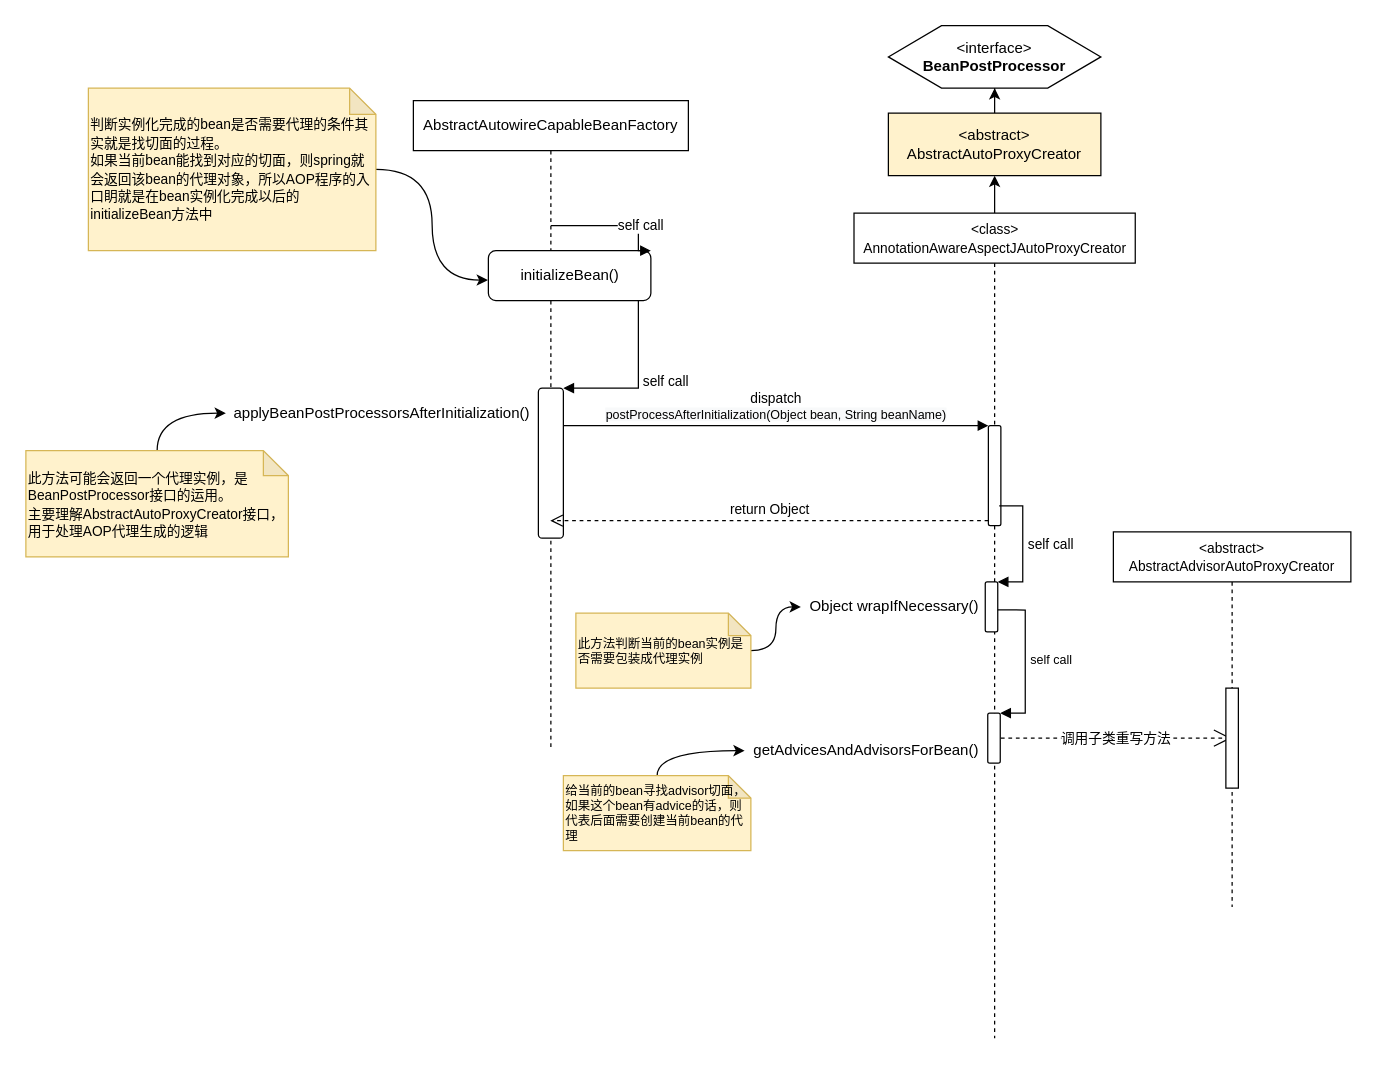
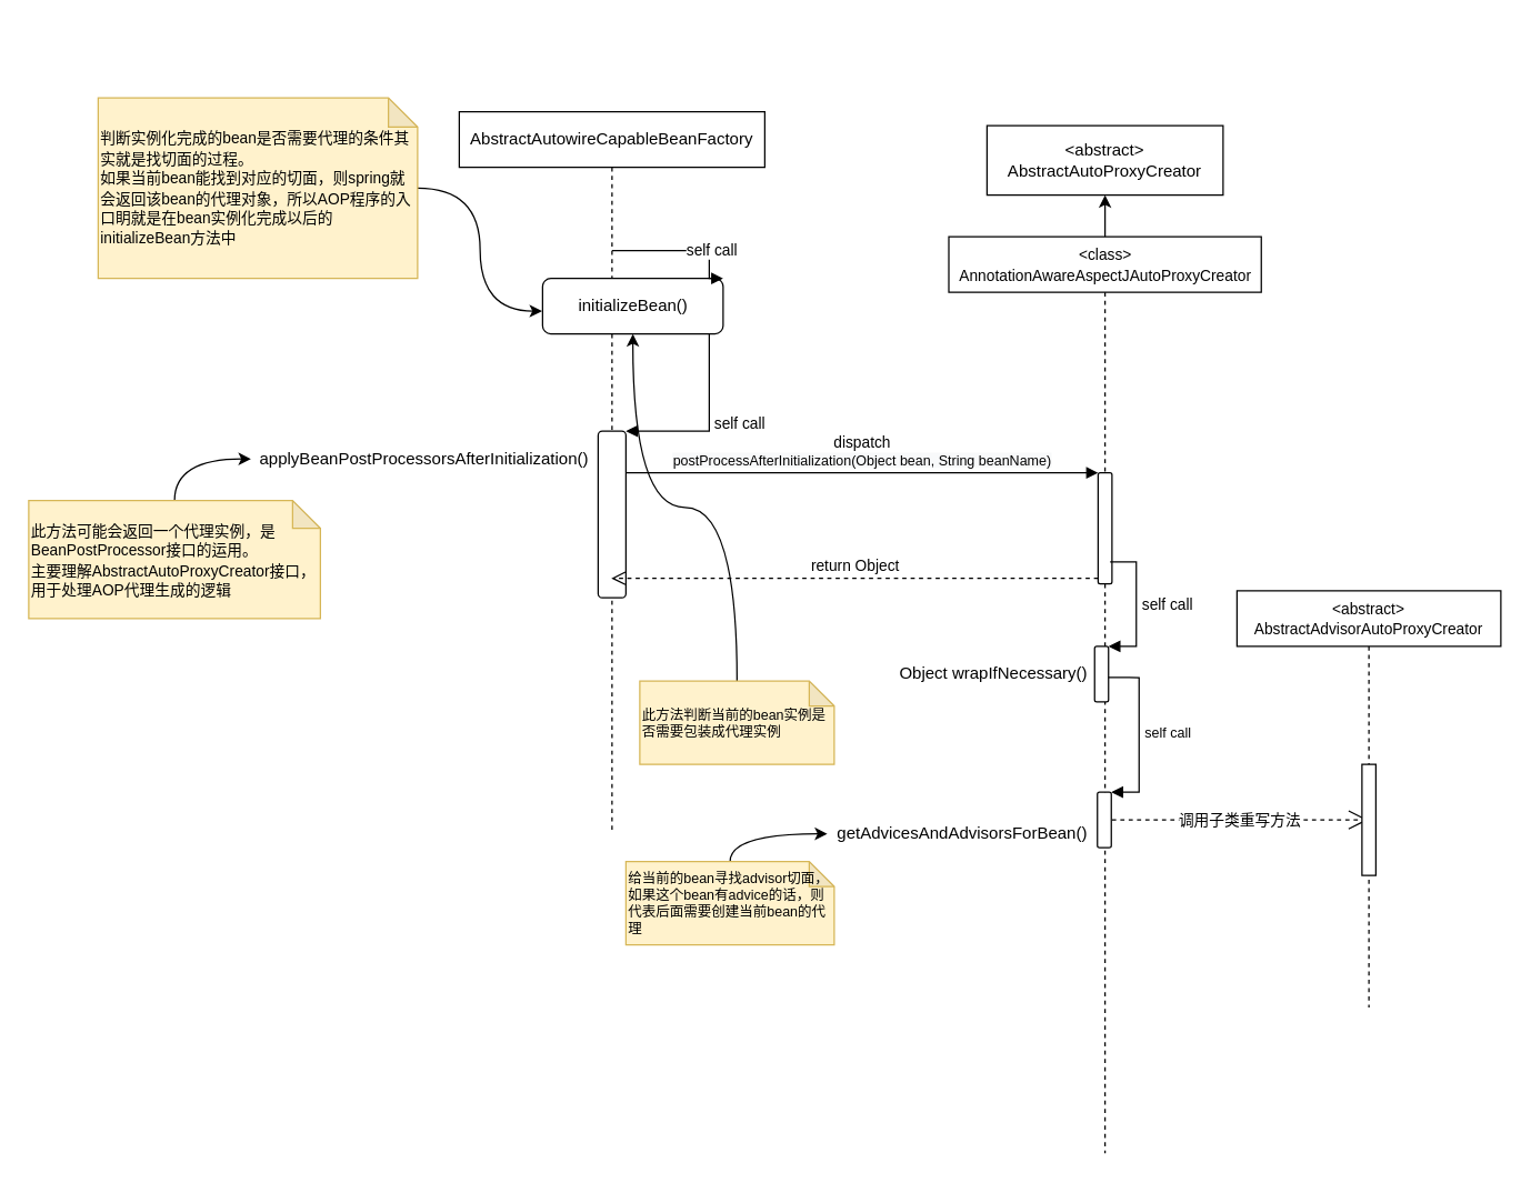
- <mxCell id="20" value="&lt;span&gt;&amp;lt;interface&amp;gt;&lt;/span&gt;&lt;br&gt;&lt;b&gt;BeanPostProcessor&lt;/b&gt;" style="shape=hexagon;perimeter=hexagonPerimeter2;whiteSpace=wrap;html=1;rounded=0;" parent="1" vertex="1"><mxGeometry x="710" y="20" width="170" height="50" as="geometry" /></mxCell>
- <mxCell id="21" style="edgeStyle=orthogonalEdgeStyle;rounded=0;orthogonalLoop=1;jettySize=auto;html=1;" parent="1" source="22" target="20" edge="1"><mxGeometry relative="1" as="geometry" /></mxCell>
- <mxCell id="22" value="&lt;span&gt;&amp;lt;abstract&amp;gt;&lt;br&gt;AbstractAutoProxyCreator&lt;br&gt;&lt;/span&gt;" style="rounded=0;whiteSpace=wrap;html=1;align=center;fillColor=#fff2cc;" parent="1" vertex="1"><mxGeometry x="710" y="90" width="170" height="50" as="geometry" /></mxCell>
+ <mxCell id="22" value="&lt;span&gt;&amp;lt;abstract&amp;gt;&lt;br&gt;AbstractAutoProxyCreator&lt;br&gt;&lt;/span&gt;" style="rounded=0;whiteSpace=wrap;html=1;align=center;" parent="1" vertex="1"><mxGeometry x="710" y="90" width="170" height="50" as="geometry" /></mxCell>
- <mxCell id="26" style="edgeStyle=orthogonalEdgeStyle;curved=1;rounded=0;orthogonalLoop=1;jettySize=auto;html=1;entryX=0;entryY=0.5;entryDx=0;entryDy=0;fontSize=10;" parent="1" source="27" target="25" edge="1"><mxGeometry relative="1" as="geometry" /></mxCell>
+ <mxCell id="26" style="edgeStyle=orthogonalEdgeStyle;curved=1;rounded=0;orthogonalLoop=1;jettySize=auto;html=1;fontSize=10;" parent="1" source="27" target="5" edge="1"><mxGeometry relative="1" as="geometry" /></mxCell>
